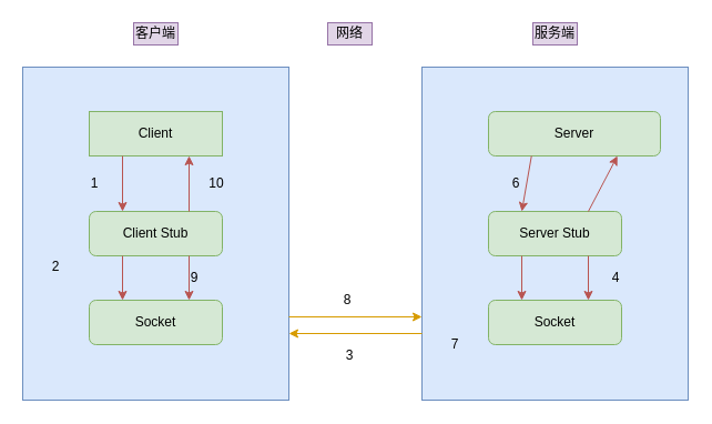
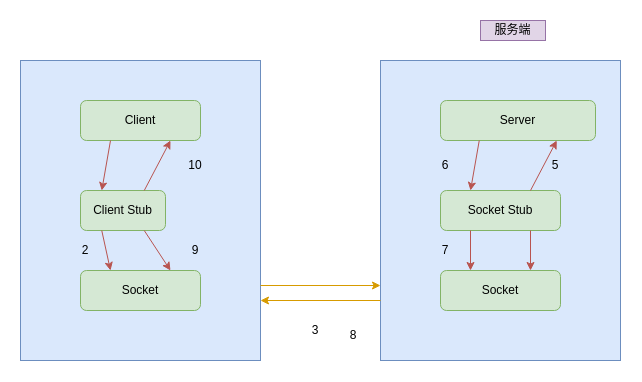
- <mxCell id="2" value="客户端" style="text;html=1;strokeColor=#9673a6;fillColor=#e1d5e7;align=center;verticalAlign=middle;whiteSpace=wrap;rounded=0;" vertex="1" parent="1"><mxGeometry x="120" y="20" width="40" height="20" as="geometry" /></mxCell>
- <mxCell id="32" value="网络" style="text;html=1;strokeColor=#9673a6;fillColor=#e1d5e7;align=center;verticalAlign=middle;whiteSpace=wrap;rounded=0;" vertex="1" parent="1"><mxGeometry x="295" y="20" width="40" height="20" as="geometry" /></mxCell>
- <mxCell id="27" value="服务端" style="text;html=1;strokeColor=#9673a6;fillColor=#e1d5e7;align=center;verticalAlign=middle;whiteSpace=wrap;rounded=0;" vertex="1" parent="1"><mxGeometry x="480" y="20" width="40" height="20" as="geometry" /></mxCell>
+ <mxCell id="27" value="服务端" style="text;html=1;strokeColor=#9673a6;fillColor=#e1d5e7;align=center;verticalAlign=middle;whiteSpace=wrap;rounded=0;" vertex="1" parent="1"><mxGeometry x="480" y="20" width="65" height="20" as="geometry" /></mxCell>
- <mxCell id="4" value="Client" style="whiteSpace=wrap;html=1;fillColor=#d5e8d4;strokeColor=#82b366;rounded=0;" vertex="1" parent="1"><mxGeometry x="80" y="100" width="120" height="40" as="geometry" /></mxCell>
+ <mxCell id="4" value="Client" style="rounded=1;whiteSpace=wrap;html=1;fillColor=#d5e8d4;strokeColor=#82b366;" vertex="1" parent="1"><mxGeometry x="80" y="100" width="120" height="40" as="geometry" /></mxCell>
- <mxCell id="11" value="1" style="text;html=1;strokeColor=none;fillColor=none;align=center;verticalAlign=middle;whiteSpace=wrap;rounded=0;" vertex="1" parent="1"><mxGeometry x="70" y="155" width="30" height="20" as="geometry" /></mxCell>
- <mxCell id="23" value="6" style="text;html=1;strokeColor=none;fillColor=none;align=center;verticalAlign=middle;whiteSpace=wrap;rounded=0;" vertex="1" parent="1"><mxGeometry x="450" y="155" width="30" height="20" as="geometry" /></mxCell>
+ <mxCell id="23" value="6" style="text;html=1;strokeColor=none;fillColor=none;align=center;verticalAlign=middle;whiteSpace=wrap;rounded=0;" vertex="1" parent="1"><mxGeometry x="430" y="155" width="30" height="20" as="geometry" /></mxCell>
+ <mxCell id="25" value="5" style="text;html=1;strokeColor=none;fillColor=none;align=center;verticalAlign=middle;whiteSpace=wrap;rounded=0;" vertex="1" parent="1"><mxGeometry x="540" y="155" width="30" height="20" as="geometry" /></mxCell>
- <mxCell id="5" value="Client Stub" style="rounded=1;whiteSpace=wrap;html=1;fillColor=#d5e8d4;strokeColor=#82b366;" vertex="1" parent="1"><mxGeometry x="80" y="190" width="120" height="40" as="geometry" /></mxCell>
+ <mxCell id="5" value="Client Stub" style="rounded=1;whiteSpace=wrap;html=1;fillColor=#d5e8d4;strokeColor=#82b366;" vertex="1" parent="1"><mxGeometry x="80" y="190" width="85" height="40" as="geometry" /></mxCell>
- <mxCell id="17" value="Server Stub" style="rounded=1;whiteSpace=wrap;html=1;fillColor=#d5e8d4;strokeColor=#82b366;" vertex="1" parent="1"><mxGeometry x="440" y="190" width="120" height="40" as="geometry" /></mxCell>
+ <mxCell id="17" value="Socket Stub" style="rounded=1;whiteSpace=wrap;html=1;fillColor=#d5e8d4;strokeColor=#82b366;" vertex="1" parent="1"><mxGeometry x="440" y="190" width="120" height="40" as="geometry" /></mxCell>
- <mxCell id="12" value="2" style="text;html=1;strokeColor=none;fillColor=none;align=center;verticalAlign=middle;whiteSpace=wrap;rounded=0;" vertex="1" parent="1"><mxGeometry x="35" y="230" width="30" height="20" as="geometry" /></mxCell>
+ <mxCell id="12" value="2" style="text;html=1;strokeColor=none;fillColor=none;align=center;verticalAlign=middle;whiteSpace=wrap;rounded=0;" vertex="1" parent="1"><mxGeometry x="70" y="240" width="30" height="20" as="geometry" /></mxCell>
- <mxCell id="14" value="9" style="text;html=1;strokeColor=none;fillColor=none;align=center;verticalAlign=middle;whiteSpace=wrap;rounded=0;" vertex="1" parent="1"><mxGeometry x="160" y="240" width="30" height="20" as="geometry" /></mxCell>
+ <mxCell id="14" value="9" style="text;html=1;strokeColor=none;fillColor=none;align=center;verticalAlign=middle;whiteSpace=wrap;rounded=0;" vertex="1" parent="1"><mxGeometry x="180" y="240" width="30" height="20" as="geometry" /></mxCell>
- <mxCell id="26" value="4" style="text;html=1;strokeColor=none;fillColor=none;align=center;verticalAlign=middle;whiteSpace=wrap;rounded=0;" vertex="1" parent="1"><mxGeometry x="540" y="240" width="30" height="20" as="geometry" /></mxCell>
- <mxCell id="30" value="8" style="text;html=1;strokeColor=none;fillColor=none;align=center;verticalAlign=middle;whiteSpace=wrap;rounded=0;" vertex="1" parent="1"><mxGeometry x="298" y="260" width="30" height="20" as="geometry" /></mxCell>
+ <mxCell id="30" value="8" style="text;html=1;strokeColor=none;fillColor=none;align=center;verticalAlign=middle;whiteSpace=wrap;rounded=0;" vertex="1" parent="1"><mxGeometry x="338" y="325" width="30" height="20" as="geometry" /></mxCell>
- <mxCell id="24" value="7" style="text;html=1;strokeColor=none;fillColor=none;align=center;verticalAlign=middle;whiteSpace=wrap;rounded=0;" vertex="1" parent="1"><mxGeometry x="395" y="300" width="30" height="20" as="geometry" /></mxCell>
+ <mxCell id="24" value="7" style="text;html=1;strokeColor=none;fillColor=none;align=center;verticalAlign=middle;whiteSpace=wrap;rounded=0;" vertex="1" parent="1"><mxGeometry x="430" y="240" width="30" height="20" as="geometry" /></mxCell>
- <mxCell id="31" value="3" style="text;html=1;strokeColor=none;fillColor=none;align=center;verticalAlign=middle;whiteSpace=wrap;rounded=0;" vertex="1" parent="1"><mxGeometry x="300" y="310" width="30" height="20" as="geometry" /></mxCell>
+ <mxCell id="31" value="3" style="text;html=1;strokeColor=none;fillColor=none;align=center;verticalAlign=middle;whiteSpace=wrap;rounded=0;" vertex="1" parent="1"><mxGeometry x="300" y="320" width="30" height="20" as="geometry" /></mxCell>
